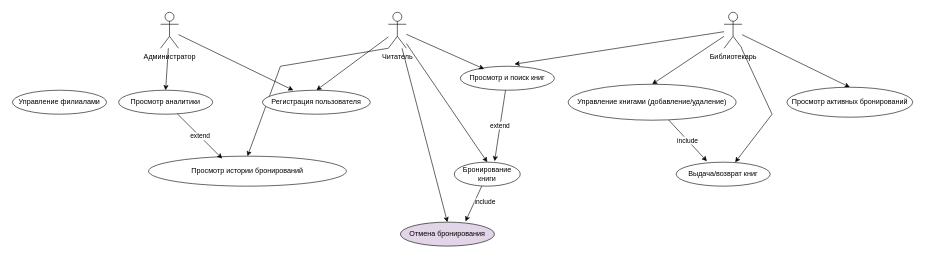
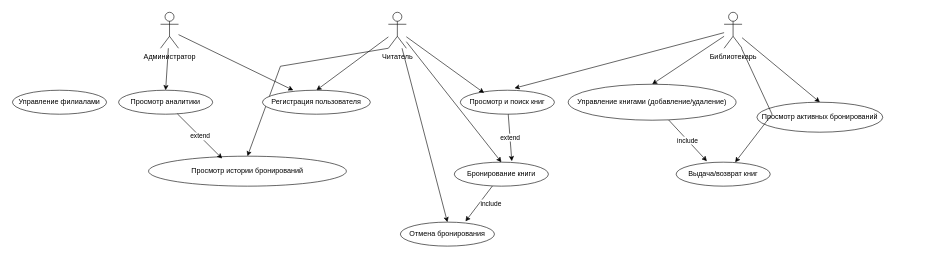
- <mxCell id="16" value="Просмотр и поиск книг" style="ellipse;whiteSpace=wrap;html=1;" vertex="1" parent="1"><mxGeometry x="767" y="110" width="157" height="40" as="geometry" /></mxCell>
+ <mxCell id="16" value="Просмотр и поиск книг" style="ellipse;whiteSpace=wrap;html=1;" vertex="1" parent="1"><mxGeometry x="767" y="150" width="157" height="40" as="geometry" /></mxCell>
- <mxCell id="21" value="Просмотр активных бронирований" style="ellipse;whiteSpace=wrap;html=1;" vertex="1" parent="1"><mxGeometry x="1311.71" y="145" width="210" height="50" as="geometry" /></mxCell>
+ <mxCell id="21" value="Просмотр активных бронирований" style="ellipse;whiteSpace=wrap;html=1;" vertex="1" parent="1"><mxGeometry x="1261.71" y="170" width="210" height="50" as="geometry" /></mxCell>
- <mxCell id="17" value="Бронирование книги" style="ellipse;whiteSpace=wrap;html=1;" vertex="1" parent="1"><mxGeometry x="757" y="270" width="110" height="40" as="geometry" /></mxCell>
+ <mxCell id="17" value="Бронирование книги" style="ellipse;whiteSpace=wrap;html=1;" vertex="1" parent="1"><mxGeometry x="757" y="270" width="157" height="40" as="geometry" /></mxCell>
- <mxCell id="18" value="Отмена бронирования" style="ellipse;whiteSpace=wrap;html=1;fillColor=#e1d5e7;" vertex="1" parent="1"><mxGeometry x="667" y="370" width="157" height="40" as="geometry" /></mxCell>
+ <mxCell id="18" value="Отмена бронирования" style="ellipse;whiteSpace=wrap;html=1;" vertex="1" parent="1"><mxGeometry x="667" y="370" width="157" height="40" as="geometry" /></mxCell>
